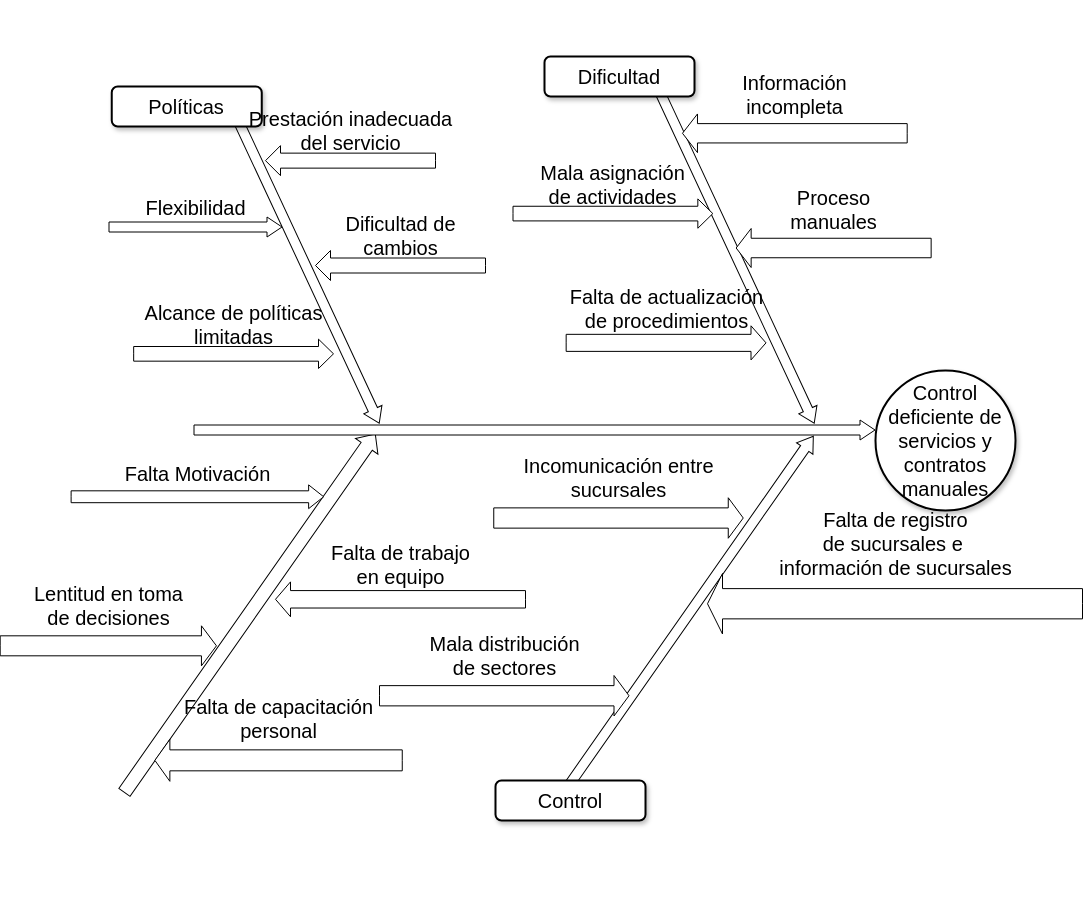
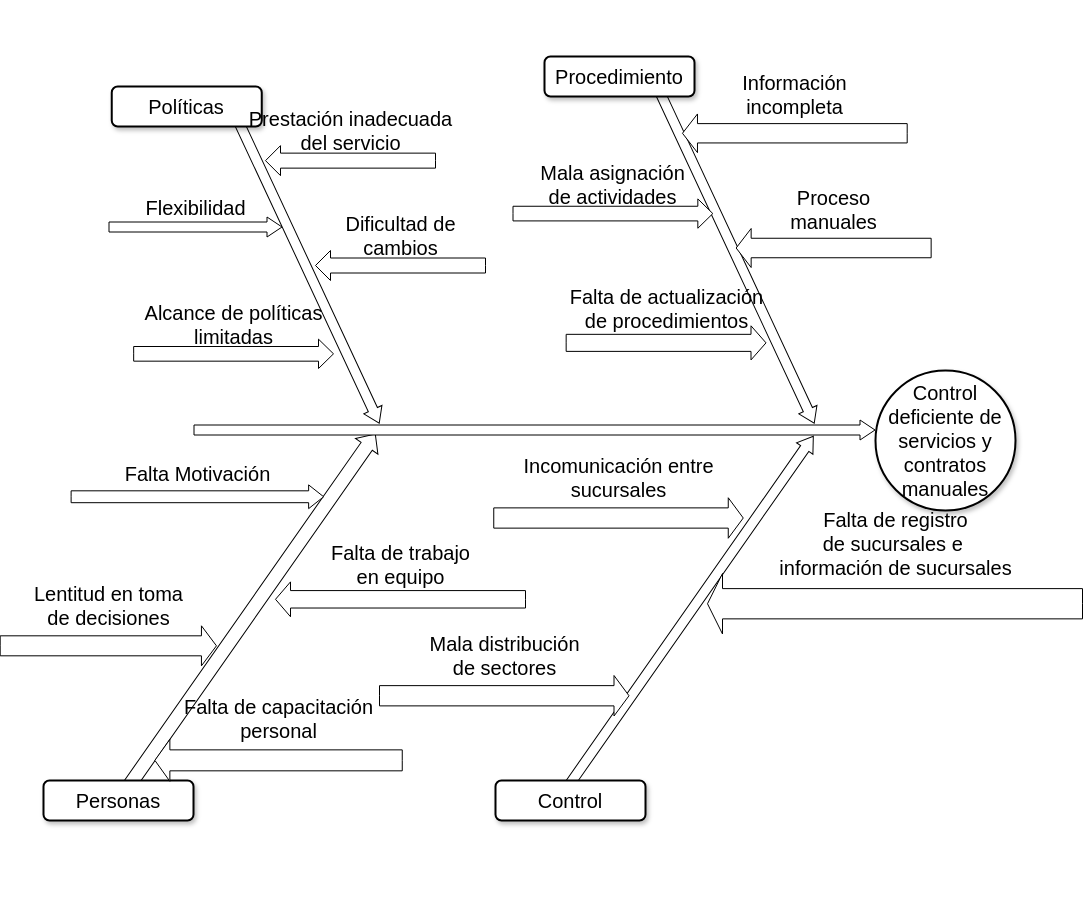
- <mxCell id="8" value="Dificultad" style="rounded=1;whiteSpace=wrap;html=1;shadow=1;strokeWidth=2;fontSize=20;" parent="1" vertex="1"><mxGeometry x="521" y="55.94" width="150" height="40" as="geometry" /></mxCell>
+ <mxCell id="8" value="Procedimiento" style="rounded=1;whiteSpace=wrap;html=1;shadow=1;strokeWidth=2;fontSize=20;" parent="1" vertex="1"><mxGeometry x="521" y="55.94" width="150" height="40" as="geometry" /></mxCell>
+ <mxCell id="9" value="Personas" style="rounded=1;whiteSpace=wrap;html=1;shadow=1;strokeWidth=2;fontSize=20;" parent="1" vertex="1"><mxGeometry x="20" y="780" width="150" height="40" as="geometry" /></mxCell>
